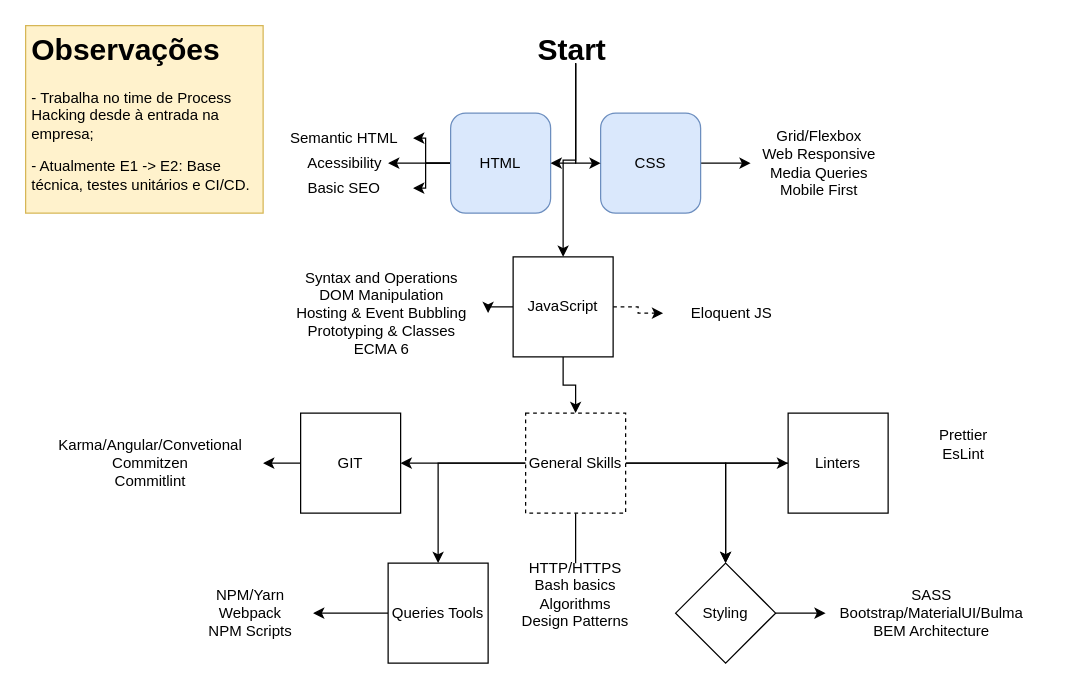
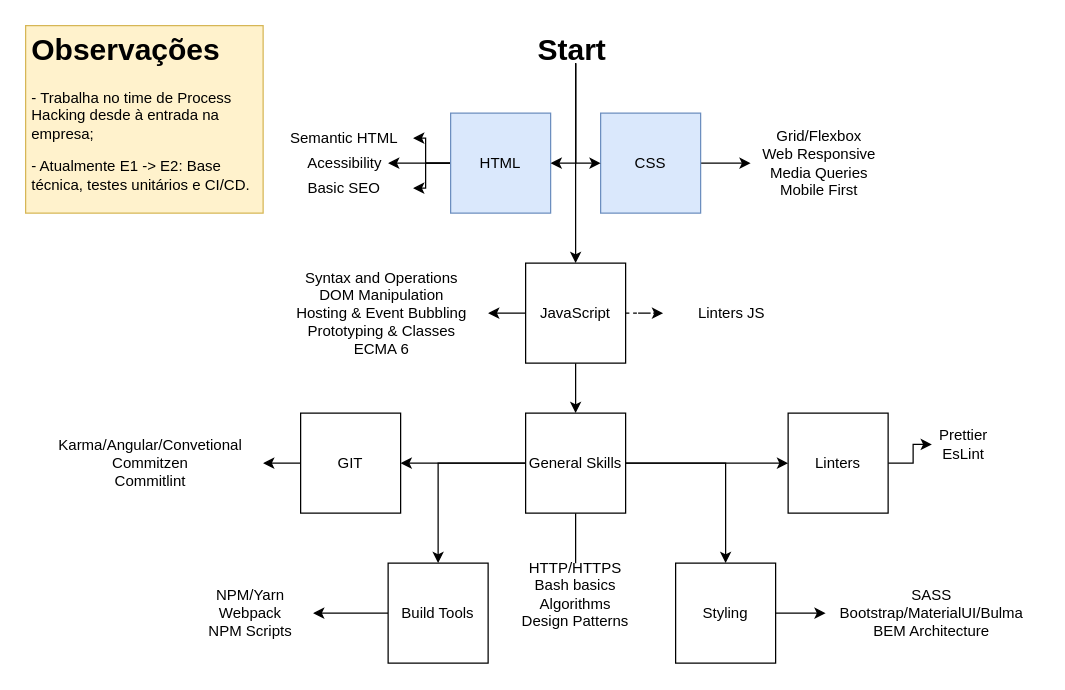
- <mxCell id="6" value="HTML" style="whiteSpace=wrap;html=1;aspect=fixed;fillColor=#dae8fc;strokeColor=#6c8ebf;rounded=1;" parent="1" vertex="1"><mxGeometry x="360" y="90" width="80" height="80" as="geometry" /></mxCell>
+ <mxCell id="6" value="HTML" style="whiteSpace=wrap;html=1;aspect=fixed;fillColor=#dae8fc;strokeColor=#6c8ebf;" parent="1" vertex="1"><mxGeometry x="360" y="90" width="80" height="80" as="geometry" /></mxCell>
- <mxCell id="8" value="CSS" style="whiteSpace=wrap;html=1;aspect=fixed;fillColor=#dae8fc;strokeColor=#6c8ebf;rounded=1;" parent="1" vertex="1"><mxGeometry x="480" y="90" width="80" height="80" as="geometry" /></mxCell>
+ <mxCell id="8" value="CSS" style="whiteSpace=wrap;html=1;aspect=fixed;fillColor=#dae8fc;strokeColor=#6c8ebf;" parent="1" vertex="1"><mxGeometry x="480" y="90" width="80" height="80" as="geometry" /></mxCell>
- <mxCell id="14" value="JavaScript" style="whiteSpace=wrap;html=1;aspect=fixed;" parent="1" vertex="1"><mxGeometry x="410" y="205" width="80" height="80" as="geometry" /></mxCell>
+ <mxCell id="14" value="JavaScript" style="whiteSpace=wrap;html=1;aspect=fixed;" parent="1" vertex="1"><mxGeometry x="420" y="210" width="80" height="80" as="geometry" /></mxCell>
- <mxCell id="16" value="Eloquent JS" style="text;html=1;strokeColor=none;fillColor=none;align=center;verticalAlign=middle;whiteSpace=wrap;rounded=0;" parent="1" vertex="1"><mxGeometry x="530" y="240" width="110" height="20" as="geometry" /></mxCell>
+ <mxCell id="16" value="Linters JS" style="text;html=1;strokeColor=none;fillColor=none;align=center;verticalAlign=middle;whiteSpace=wrap;rounded=0;" parent="1" vertex="1"><mxGeometry x="530" y="240" width="110" height="20" as="geometry" /></mxCell>
- <mxCell id="27" value="General Skills" style="whiteSpace=wrap;html=1;aspect=fixed;dashed=1;" parent="1" vertex="1"><mxGeometry x="420" y="330" width="80" height="80" as="geometry" /></mxCell>
+ <mxCell id="27" value="General Skills" style="whiteSpace=wrap;html=1;aspect=fixed;" parent="1" vertex="1"><mxGeometry x="420" y="330" width="80" height="80" as="geometry" /></mxCell>
- <mxCell id="38" style="edgeStyle=orthogonalEdgeStyle;rounded=0;orthogonalLoop=1;jettySize=auto;html=1;" parent="1" source="39" target="32" edge="1"><mxGeometry relative="1" as="geometry" /></mxCell>
+ <mxCell id="38" style="edgeStyle=orthogonalEdgeStyle;rounded=0;orthogonalLoop=1;jettySize=auto;html=1;" parent="1" source="39" target="40" edge="1"><mxGeometry relative="1" as="geometry" /></mxCell>
- <mxCell id="30" value="Queries Tools" style="whiteSpace=wrap;html=1;aspect=fixed;" parent="1" vertex="1"><mxGeometry x="310" y="450" width="80" height="80" as="geometry" /></mxCell>
+ <mxCell id="30" value="Build Tools" style="whiteSpace=wrap;html=1;aspect=fixed;" parent="1" vertex="1"><mxGeometry x="310" y="450" width="80" height="80" as="geometry" /></mxCell>
- <mxCell id="32" value="Styling" style="rhombus;whiteSpace=wrap;html=1;aspect=fixed;" parent="1" vertex="1"><mxGeometry x="540" y="450" width="80" height="80" as="geometry" /></mxCell>
+ <mxCell id="32" value="Styling" style="whiteSpace=wrap;html=1;aspect=fixed;" parent="1" vertex="1"><mxGeometry x="540" y="450" width="80" height="80" as="geometry" /></mxCell>
